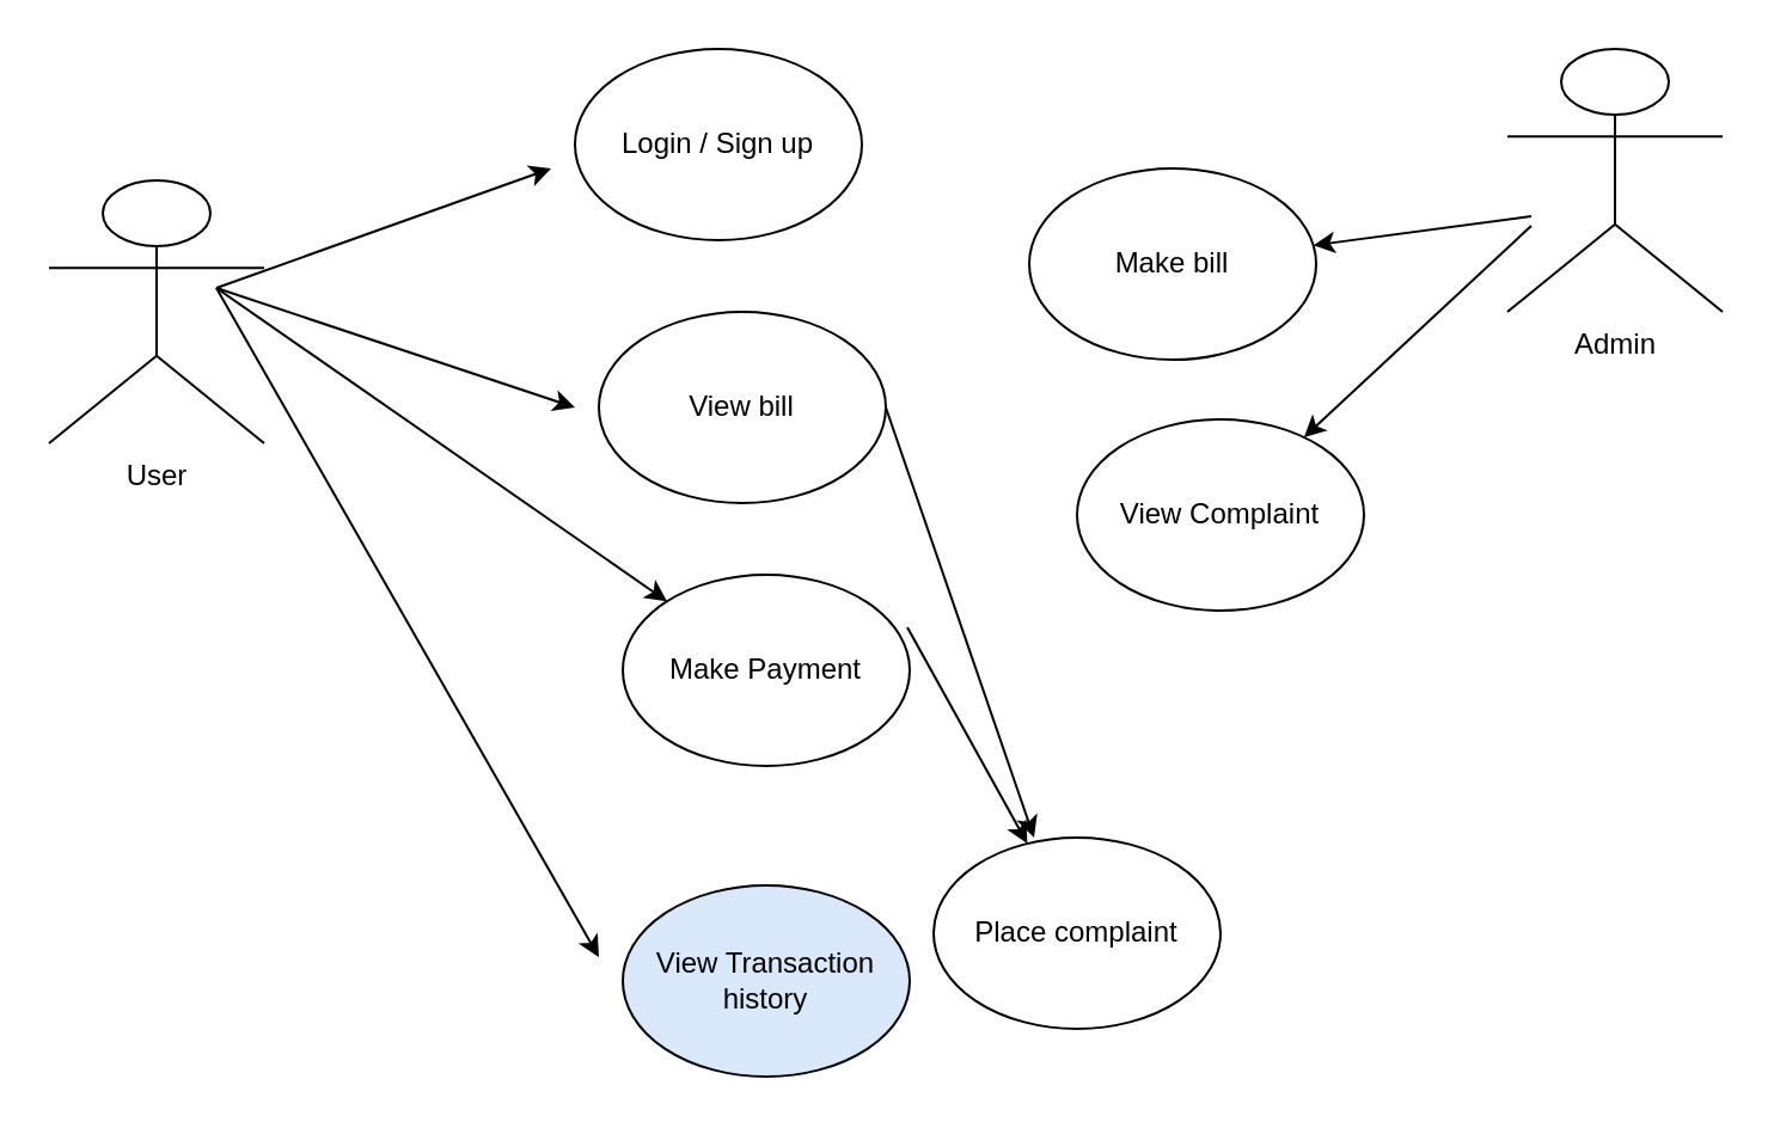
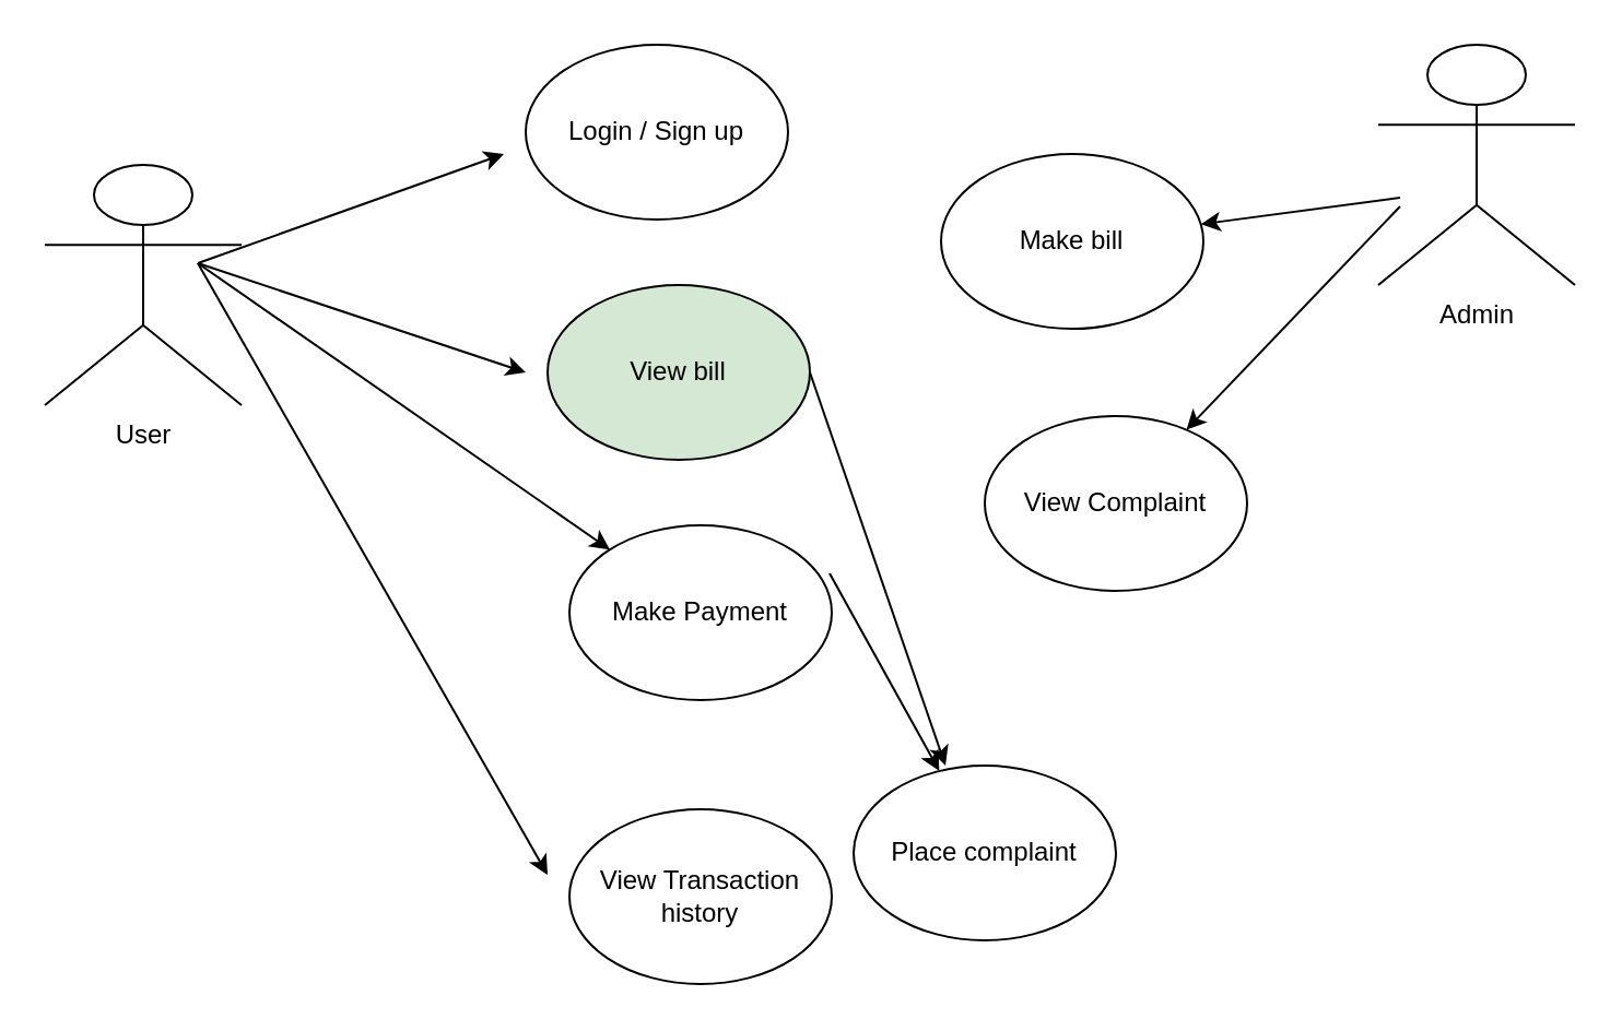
- <mxCell id="3" value="View bill" style="ellipse;whiteSpace=wrap;html=1;labelBackgroundColor=none;" vertex="1" parent="1"><mxGeometry x="250" y="130" width="120" height="80" as="geometry" /></mxCell>
+ <mxCell id="3" value="View bill" style="ellipse;whiteSpace=wrap;html=1;labelBackgroundColor=none;fillColor=#d5e8d4;" vertex="1" parent="1"><mxGeometry x="250" y="130" width="120" height="80" as="geometry" /></mxCell>
- <mxCell id="17" value="View Complaint" style="ellipse;whiteSpace=wrap;html=1;labelBackgroundColor=none;" vertex="1" parent="1"><mxGeometry x="450" y="175" width="120" height="80" as="geometry" /></mxCell>
+ <mxCell id="17" value="View Complaint" style="ellipse;whiteSpace=wrap;html=1;labelBackgroundColor=none;" vertex="1" parent="1"><mxGeometry x="450" y="190" width="120" height="80" as="geometry" /></mxCell>
- <mxCell id="5" value="View Transaction history" style="ellipse;whiteSpace=wrap;html=1;labelBackgroundColor=none;fillColor=#dae8fc;" vertex="1" parent="1"><mxGeometry x="260" y="370" width="120" height="80" as="geometry" /></mxCell>
+ <mxCell id="5" value="View Transaction history" style="ellipse;whiteSpace=wrap;html=1;labelBackgroundColor=none;" vertex="1" parent="1"><mxGeometry x="260" y="370" width="120" height="80" as="geometry" /></mxCell>
